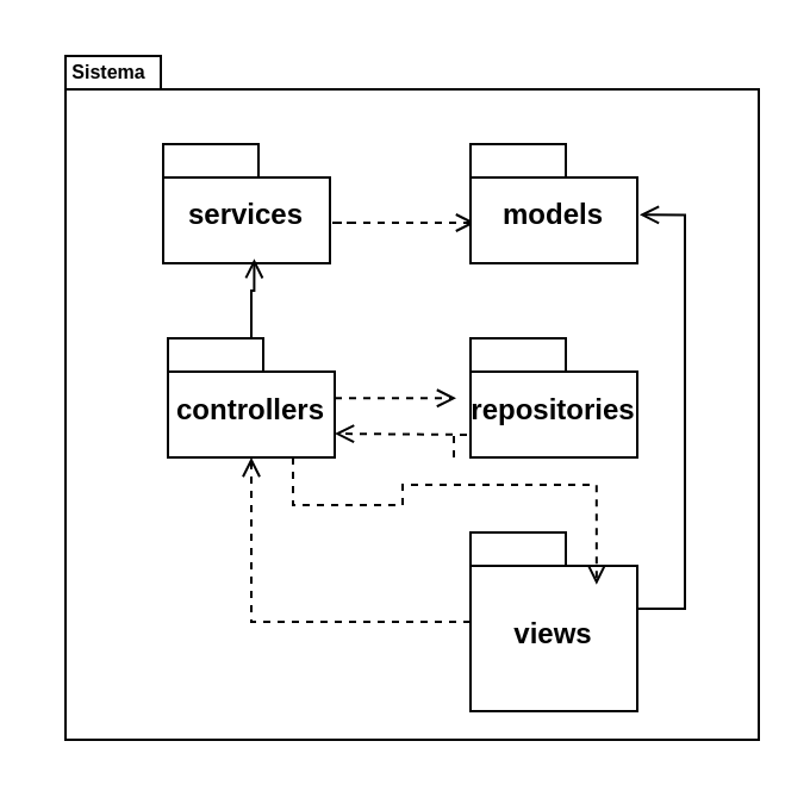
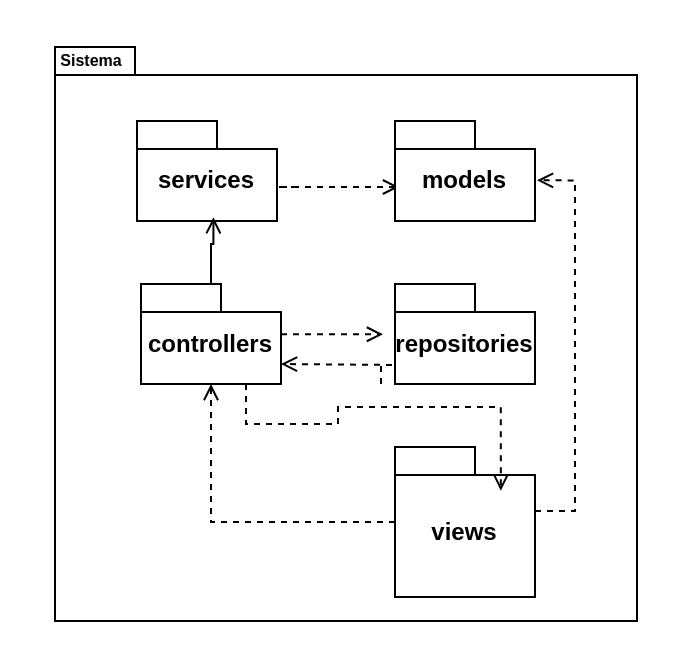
- <mxCell id="8" style="edgeStyle=orthogonalEdgeStyle;rounded=0;orthogonalLoop=1;jettySize=auto;html=1;entryX=1.014;entryY=0.593;entryDx=0;entryDy=0;entryPerimeter=0;exitX=0;exitY=0;exitDx=70;exitDy=32;exitPerimeter=0;dashed=0;endArrow=open;endFill=0;" parent="1" source="9" target="5" edge="1"><mxGeometry relative="1" as="geometry" /></mxCell>
+ <mxCell id="8" style="edgeStyle=orthogonalEdgeStyle;rounded=0;orthogonalLoop=1;jettySize=auto;html=1;entryX=1.014;entryY=0.593;entryDx=0;entryDy=0;entryPerimeter=0;exitX=0;exitY=0;exitDx=70;exitDy=32;exitPerimeter=0;dashed=1;endArrow=open;endFill=0;" parent="1" source="9" target="5" edge="1"><mxGeometry relative="1" as="geometry" /></mxCell>
